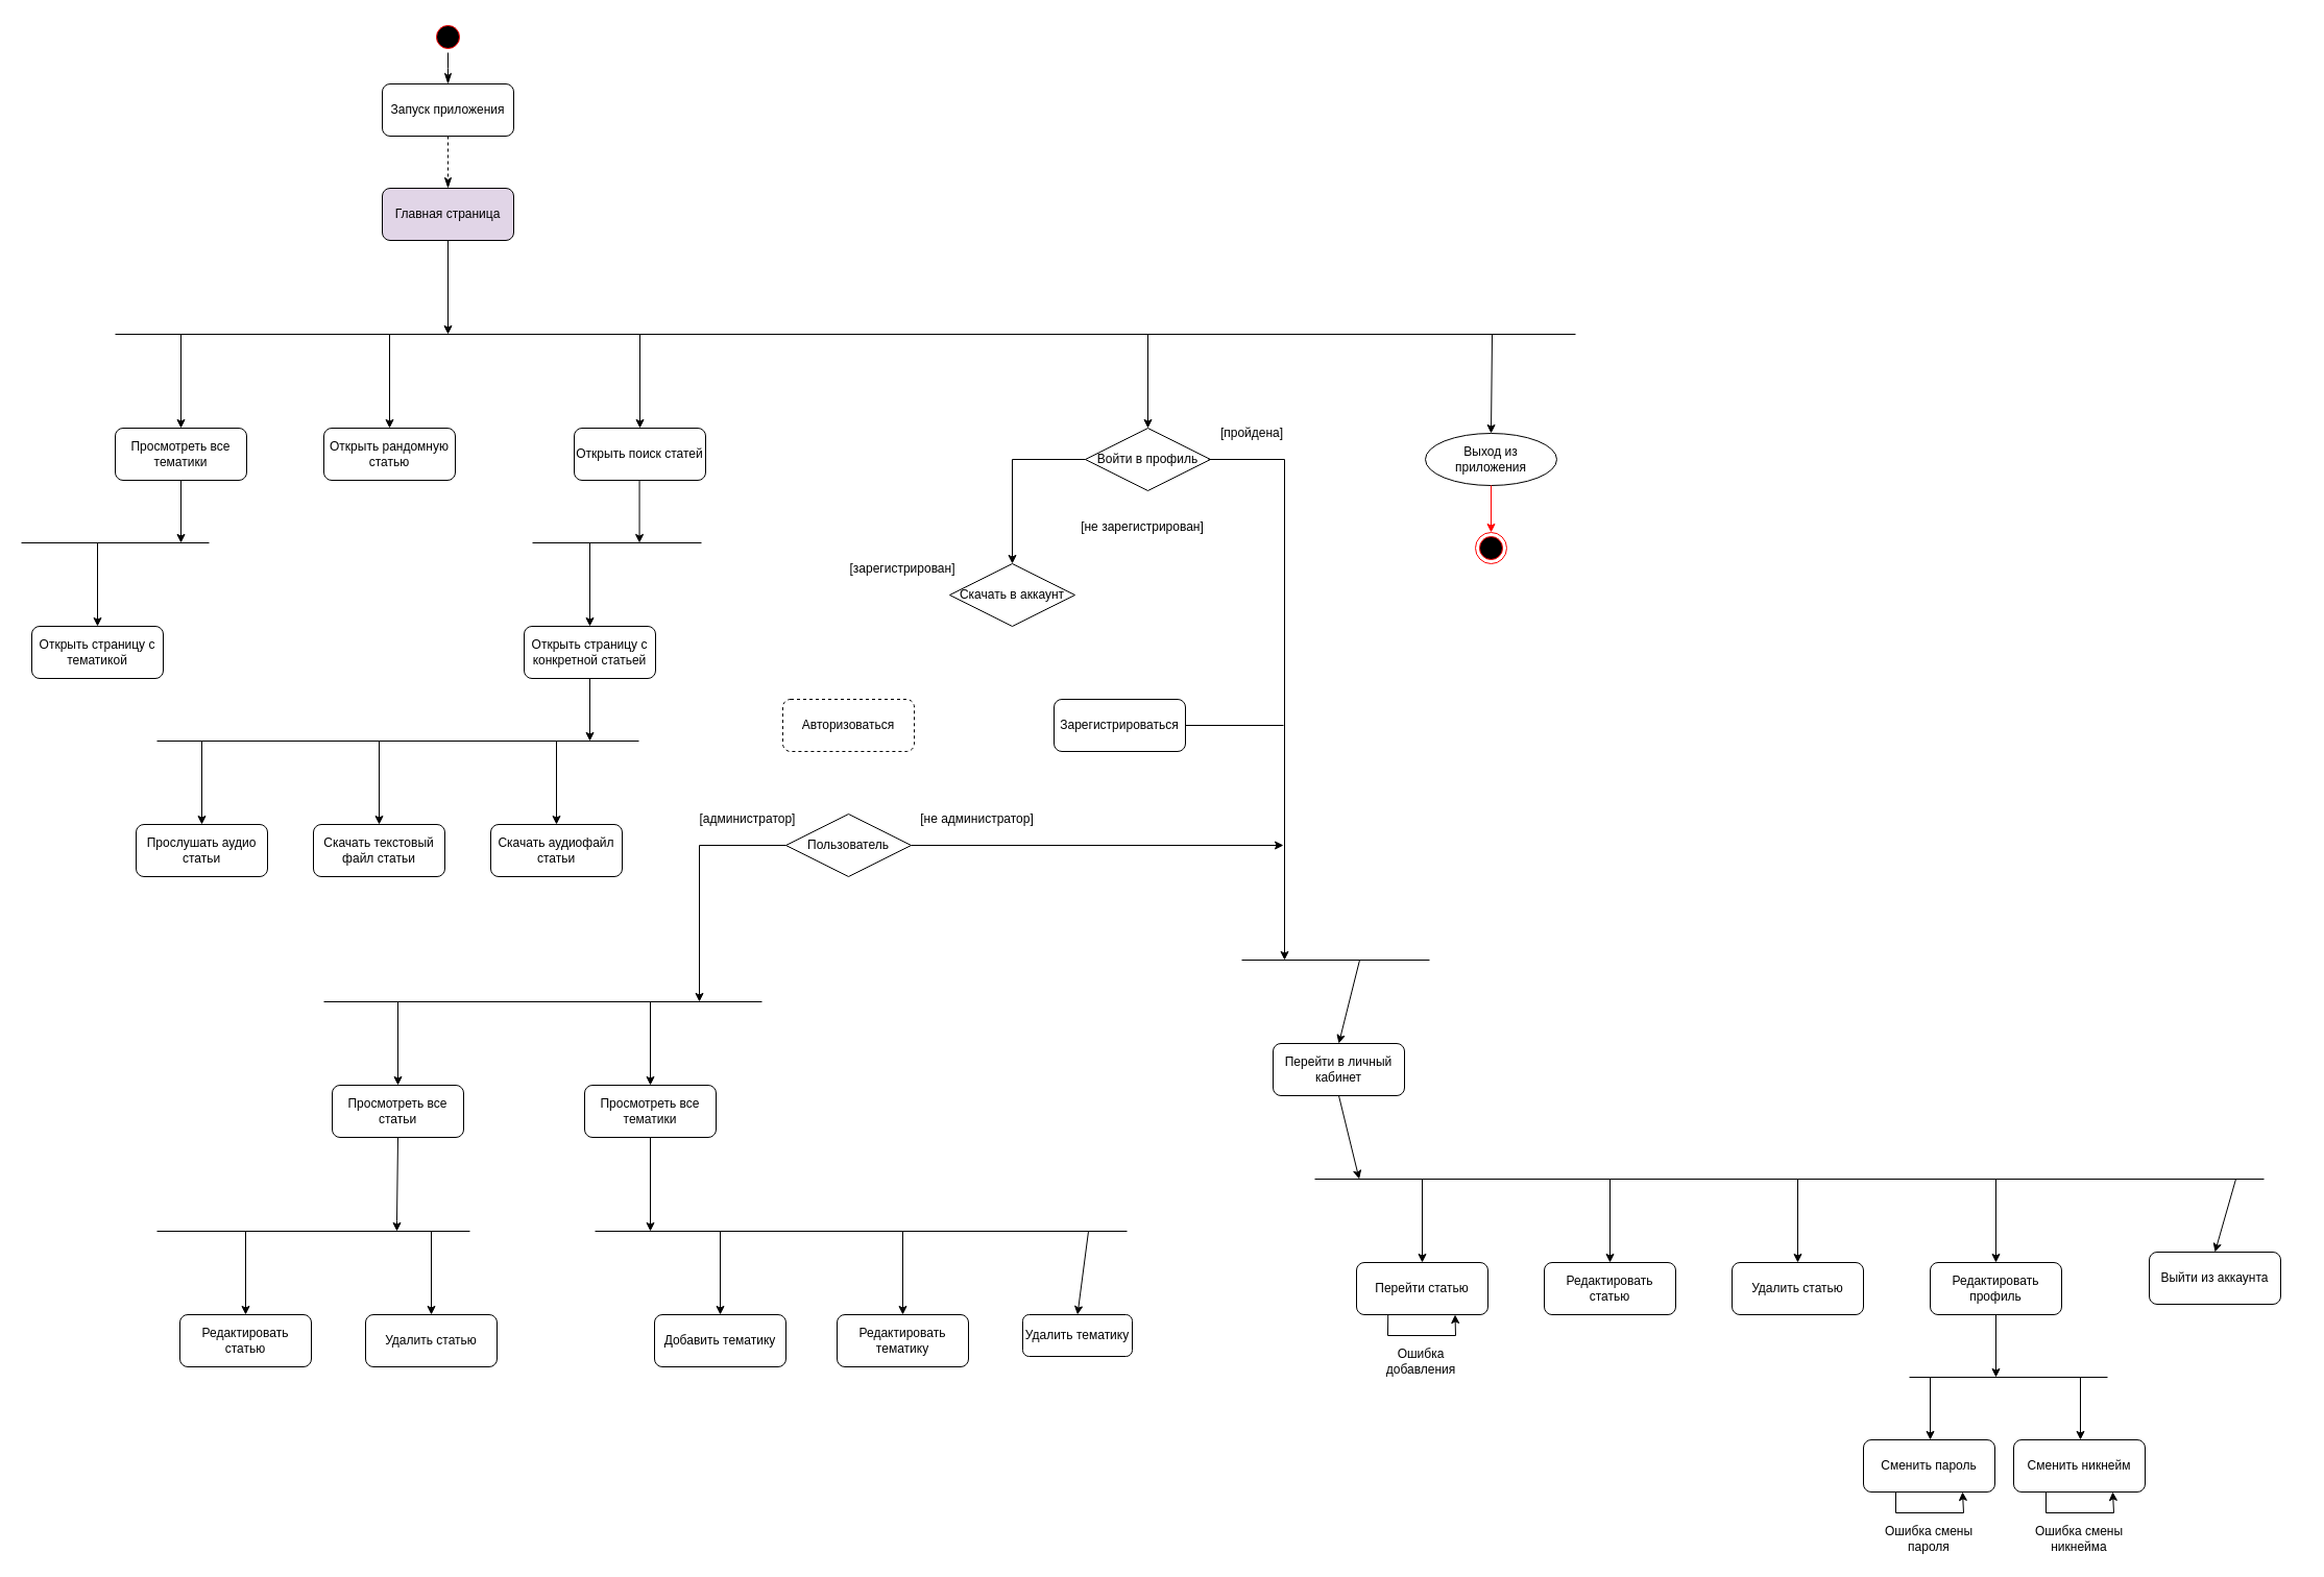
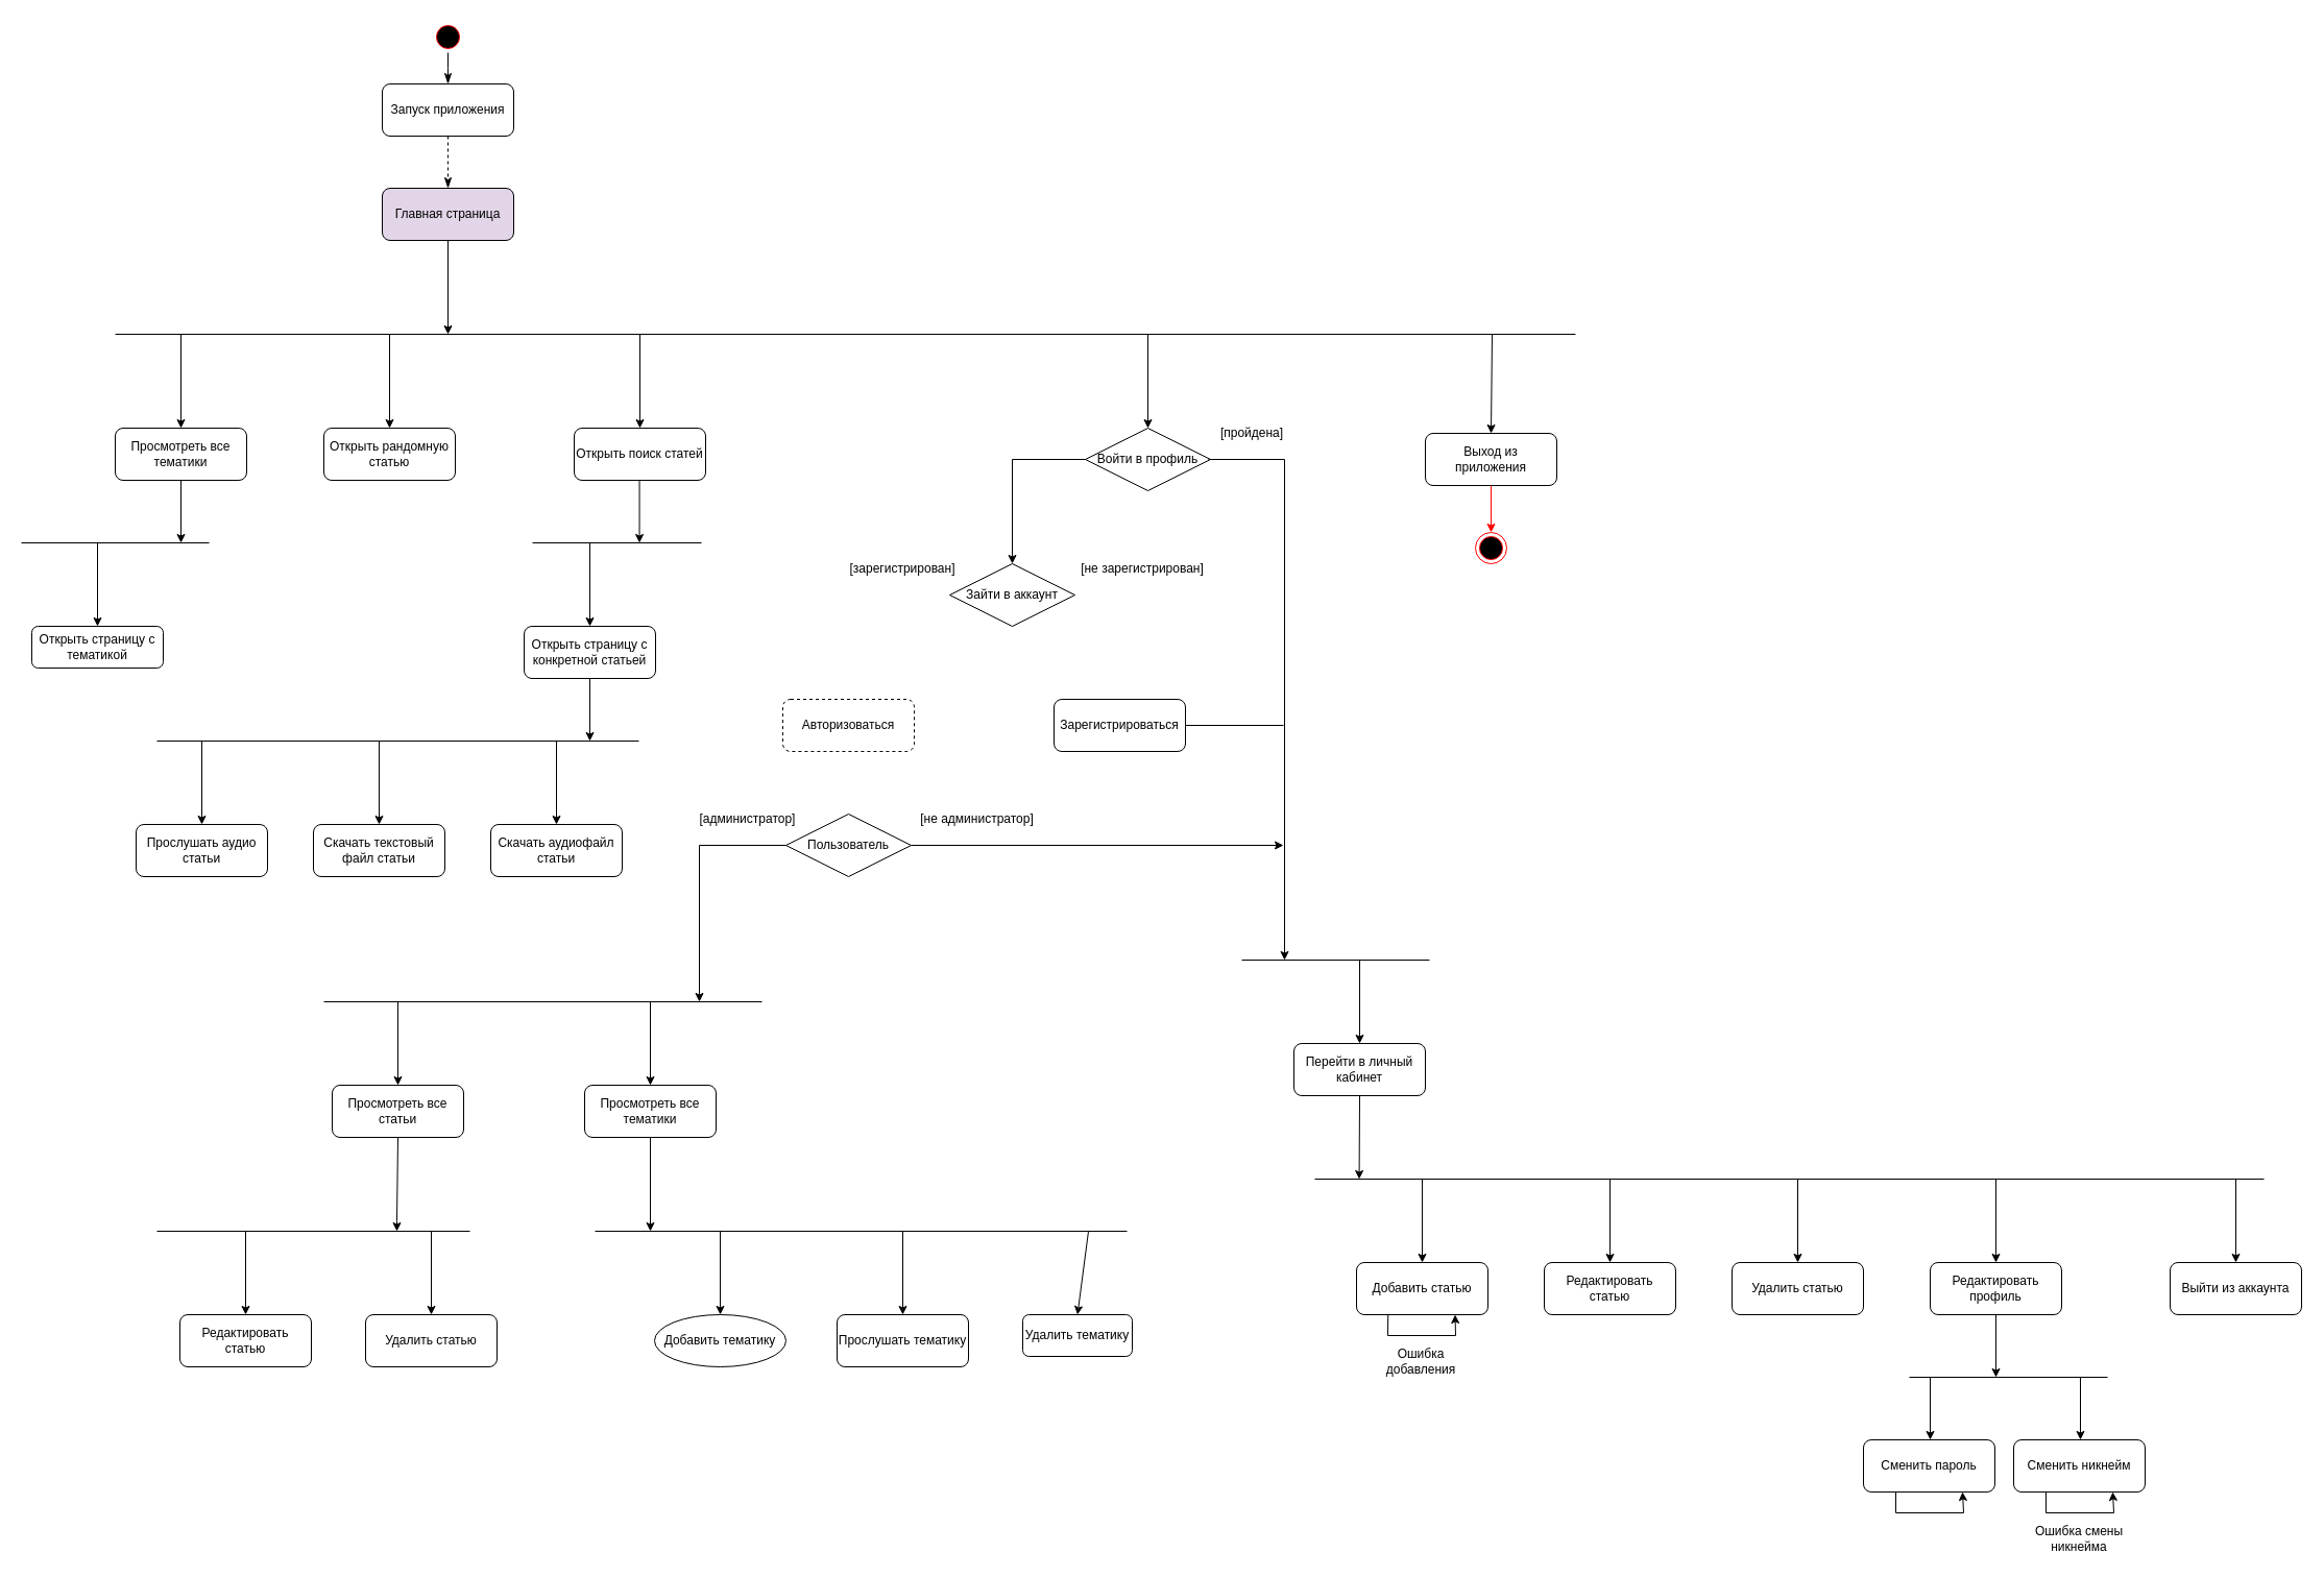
- <mxCell id="72" value="Выход из &lt;br&gt;приложения" style="ellipse;html=1;whiteSpace=wrap;" vertex="1" parent="1"><mxGeometry x="1366" y="415" width="126" height="50" as="geometry" /></mxCell>
+ <mxCell id="72" value="Выход из &lt;br&gt;приложения" style="html=1;whiteSpace=wrap;rounded=1;" vertex="1" parent="1"><mxGeometry x="1366" y="415" width="126" height="50" as="geometry" /></mxCell>
- <mxCell id="41" value="[не зарегистрирован]" style="text;html=1;strokeColor=none;fillColor=none;align=center;verticalAlign=middle;whiteSpace=wrap;rounded=0;" vertex="1" parent="1"><mxGeometry x="1030" y="490" width="130" height="30" as="geometry" /></mxCell>
+ <mxCell id="41" value="[не зарегистрирован]" style="text;html=1;strokeColor=none;fillColor=none;align=center;verticalAlign=middle;whiteSpace=wrap;rounded=0;" vertex="1" parent="1"><mxGeometry x="1030" y="530" width="130" height="30" as="geometry" /></mxCell>
- <mxCell id="33" value="Скачать в аккаунт" style="shape=rhombus;perimeter=rhombusPerimeter;whiteSpace=wrap;html=1;align=center;" vertex="1" parent="1"><mxGeometry x="910" y="540" width="120" height="60" as="geometry" /></mxCell>
+ <mxCell id="33" value="Зайти в аккаунт" style="shape=rhombus;perimeter=rhombusPerimeter;whiteSpace=wrap;html=1;align=center;" vertex="1" parent="1"><mxGeometry x="910" y="540" width="120" height="60" as="geometry" /></mxCell>
- <mxCell id="13" value="Открыть страницу с тематикой" style="html=1;whiteSpace=wrap;rounded=1;" vertex="1" parent="1"><mxGeometry y="600" width="126" height="50" as="geometry" x="30" /></mxCell>
+ <mxCell id="13" value="Открыть страницу с тематикой" style="html=1;whiteSpace=wrap;rounded=1;" vertex="1" parent="1"><mxGeometry x="30" y="600" width="126" height="40" as="geometry" /></mxCell>
- <mxCell id="67" value="Перейти в личный кабинет" style="html=1;whiteSpace=wrap;rounded=1;" vertex="1" parent="1"><mxGeometry x="1220" y="1000" width="126" height="50" as="geometry" /></mxCell>
+ <mxCell id="67" value="Перейти в личный кабинет" style="html=1;whiteSpace=wrap;rounded=1;" vertex="1" parent="1"><mxGeometry x="1240" y="1000" width="126" height="50" as="geometry" /></mxCell>
- <mxCell id="95" value="Выйти из аккаунта" style="html=1;whiteSpace=wrap;rounded=1;" vertex="1" parent="1"><mxGeometry x="2060" y="1200" width="126" height="50" as="geometry" /></mxCell>
+ <mxCell id="95" value="Выйти из аккаунта" style="html=1;whiteSpace=wrap;rounded=1;" vertex="1" parent="1"><mxGeometry x="2080" y="1210" width="126" height="50" as="geometry" /></mxCell>
- <mxCell id="75" value="Перейти статью" style="html=1;whiteSpace=wrap;rounded=1;" vertex="1" parent="1"><mxGeometry x="1300" y="1210" width="126" height="50" as="geometry" /></mxCell>
+ <mxCell id="75" value="Добавить статью" style="html=1;whiteSpace=wrap;rounded=1;" vertex="1" parent="1"><mxGeometry x="1300" y="1210" width="126" height="50" as="geometry" /></mxCell>
- <mxCell id="54" value="Добавить тематику" style="html=1;whiteSpace=wrap;rounded=1;" vertex="1" parent="1"><mxGeometry x="627" y="1260" width="126" height="50" as="geometry" /></mxCell>
+ <mxCell id="54" value="Добавить тематику" style="ellipse;html=1;whiteSpace=wrap;" vertex="1" parent="1"><mxGeometry x="627" y="1260" width="126" height="50" as="geometry" /></mxCell>
- <mxCell id="56" value="Редактировать тематику" style="html=1;whiteSpace=wrap;rounded=1;" vertex="1" parent="1"><mxGeometry x="802" y="1260" width="126" height="50" as="geometry" /></mxCell>
+ <mxCell id="56" value="Прослушать тематику" style="html=1;whiteSpace=wrap;rounded=1;" vertex="1" parent="1"><mxGeometry x="802" y="1260" width="126" height="50" as="geometry" /></mxCell>
- <mxCell id="92" value="Ошибка смены пароля" style="text;html=1;strokeColor=none;fillColor=none;align=center;verticalAlign=middle;whiteSpace=wrap;rounded=0;" vertex="1" parent="1"><mxGeometry x="1797" y="1460" width="104" height="30" as="geometry" /></mxCell>
